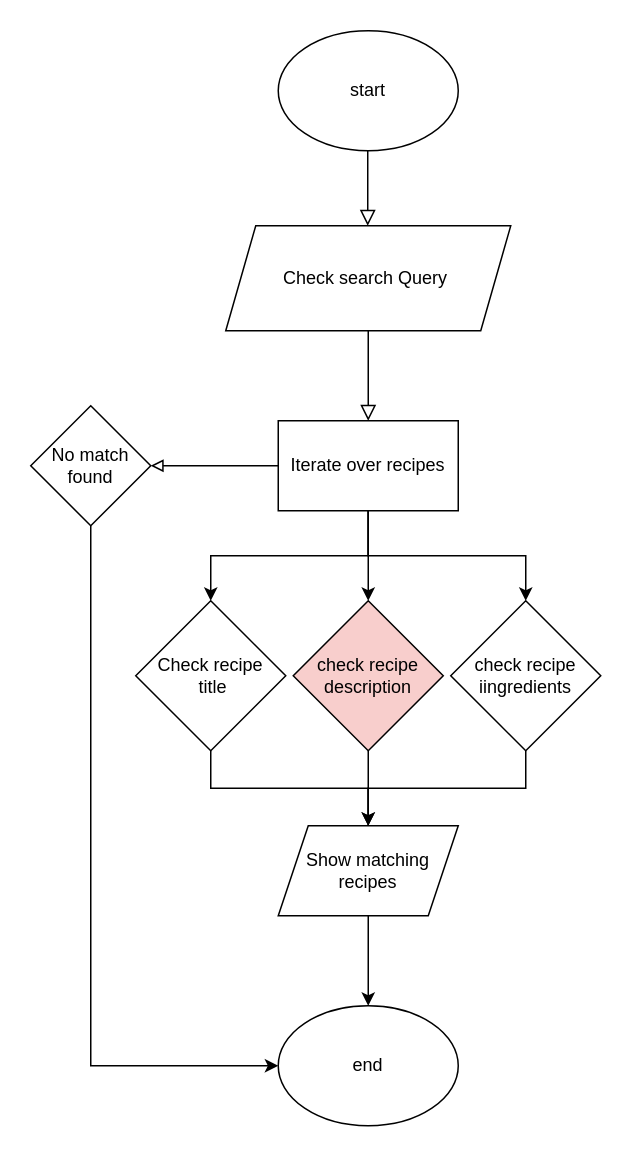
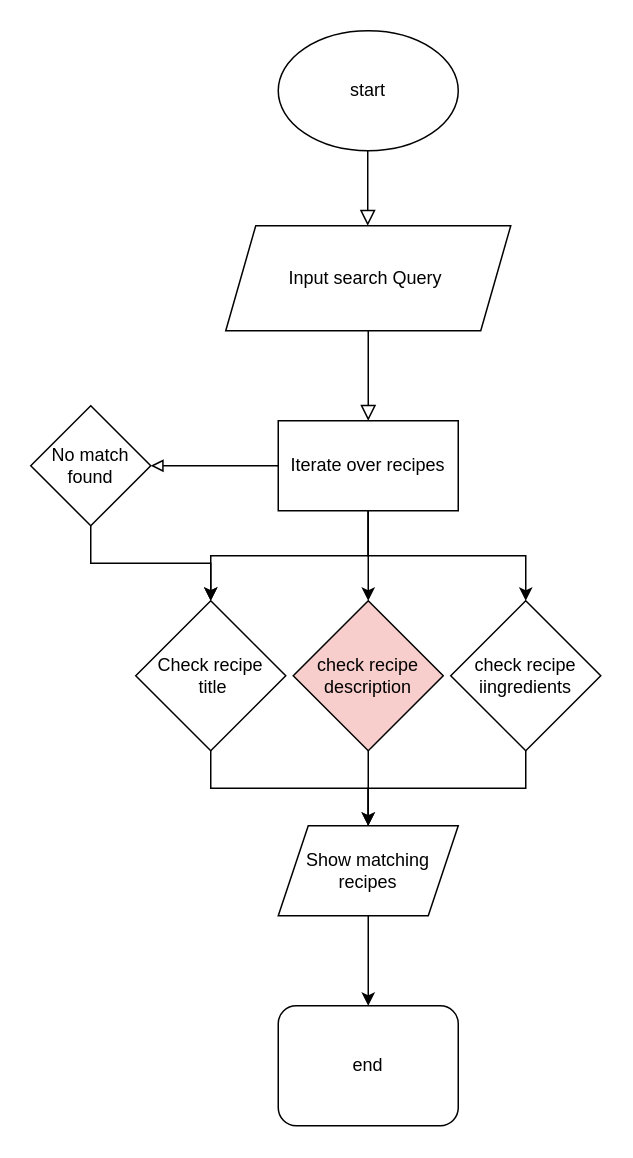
- <mxCell id="5" value="Check search Query&amp;nbsp;" style="shape=parallelogram;perimeter=parallelogramPerimeter;whiteSpace=wrap;html=1;fixedSize=1;" vertex="1" parent="1"><mxGeometry x="150" y="150" width="190" height="70" as="geometry" /></mxCell>
+ <mxCell id="5" value="Input search Query&amp;nbsp;" style="shape=parallelogram;perimeter=parallelogramPerimeter;whiteSpace=wrap;html=1;fixedSize=1;" vertex="1" parent="1"><mxGeometry x="150" y="150" width="190" height="70" as="geometry" /></mxCell>
- <mxCell id="11" style="edgeStyle=orthogonalEdgeStyle;rounded=0;orthogonalLoop=1;jettySize=auto;html=1;exitX=0.5;exitY=1;exitDx=0;exitDy=0;entryX=0;entryY=0.5;entryDx=0;entryDy=0;" edge="1" parent="1" source="12" target="21"><mxGeometry relative="1" as="geometry"><mxPoint x="60" y="720" as="targetPoint" /></mxGeometry></mxCell>
+ <mxCell id="11" style="edgeStyle=orthogonalEdgeStyle;rounded=0;orthogonalLoop=1;jettySize=auto;html=1;exitX=0.5;exitY=1;exitDx=0;exitDy=0;" edge="1" parent="1" source="12" target="14"><mxGeometry relative="1" as="geometry"><mxPoint x="60" y="720" as="targetPoint" /></mxGeometry></mxCell>
- <mxCell id="21" value="end" style="ellipse;whiteSpace=wrap;html=1;" vertex="1" parent="1"><mxGeometry x="185" y="670" width="120" height="80" as="geometry" /></mxCell>
+ <mxCell id="21" value="end" style="whiteSpace=wrap;html=1;rounded=1;" vertex="1" parent="1"><mxGeometry x="185" y="670" width="120" height="80" as="geometry" /></mxCell>
